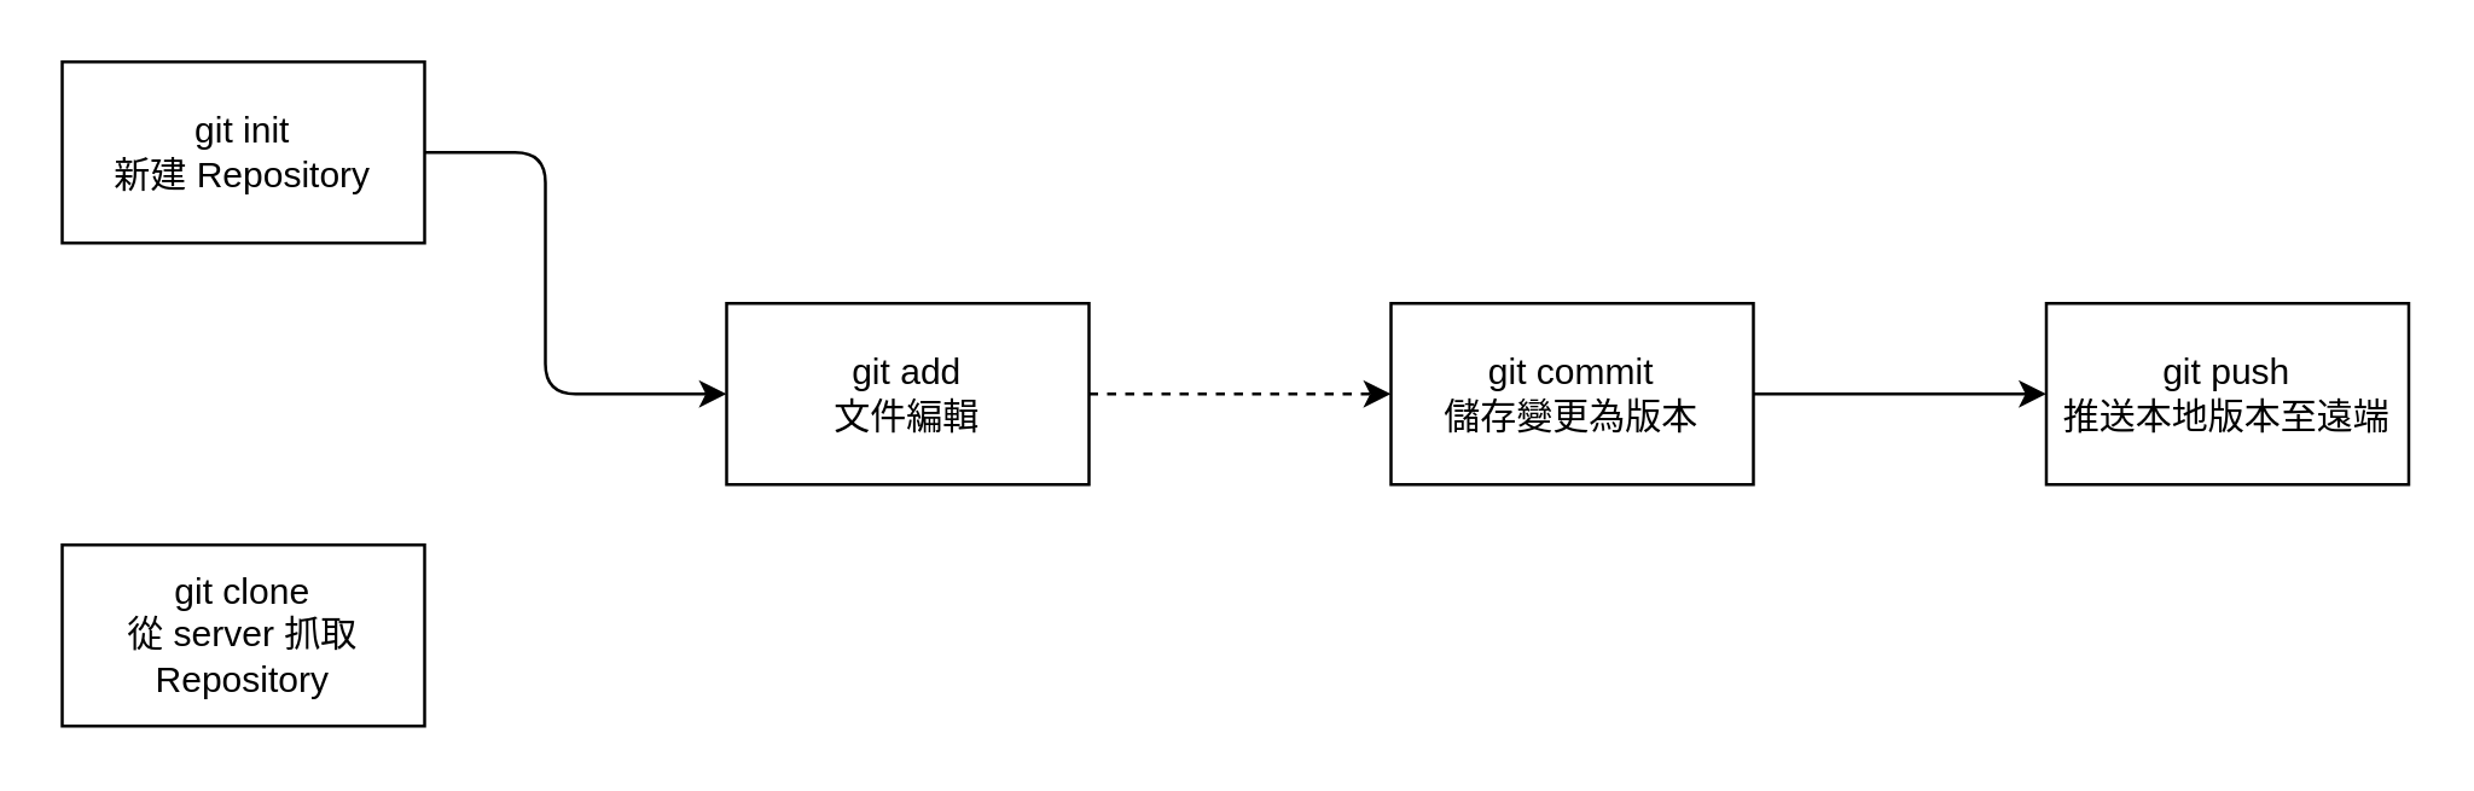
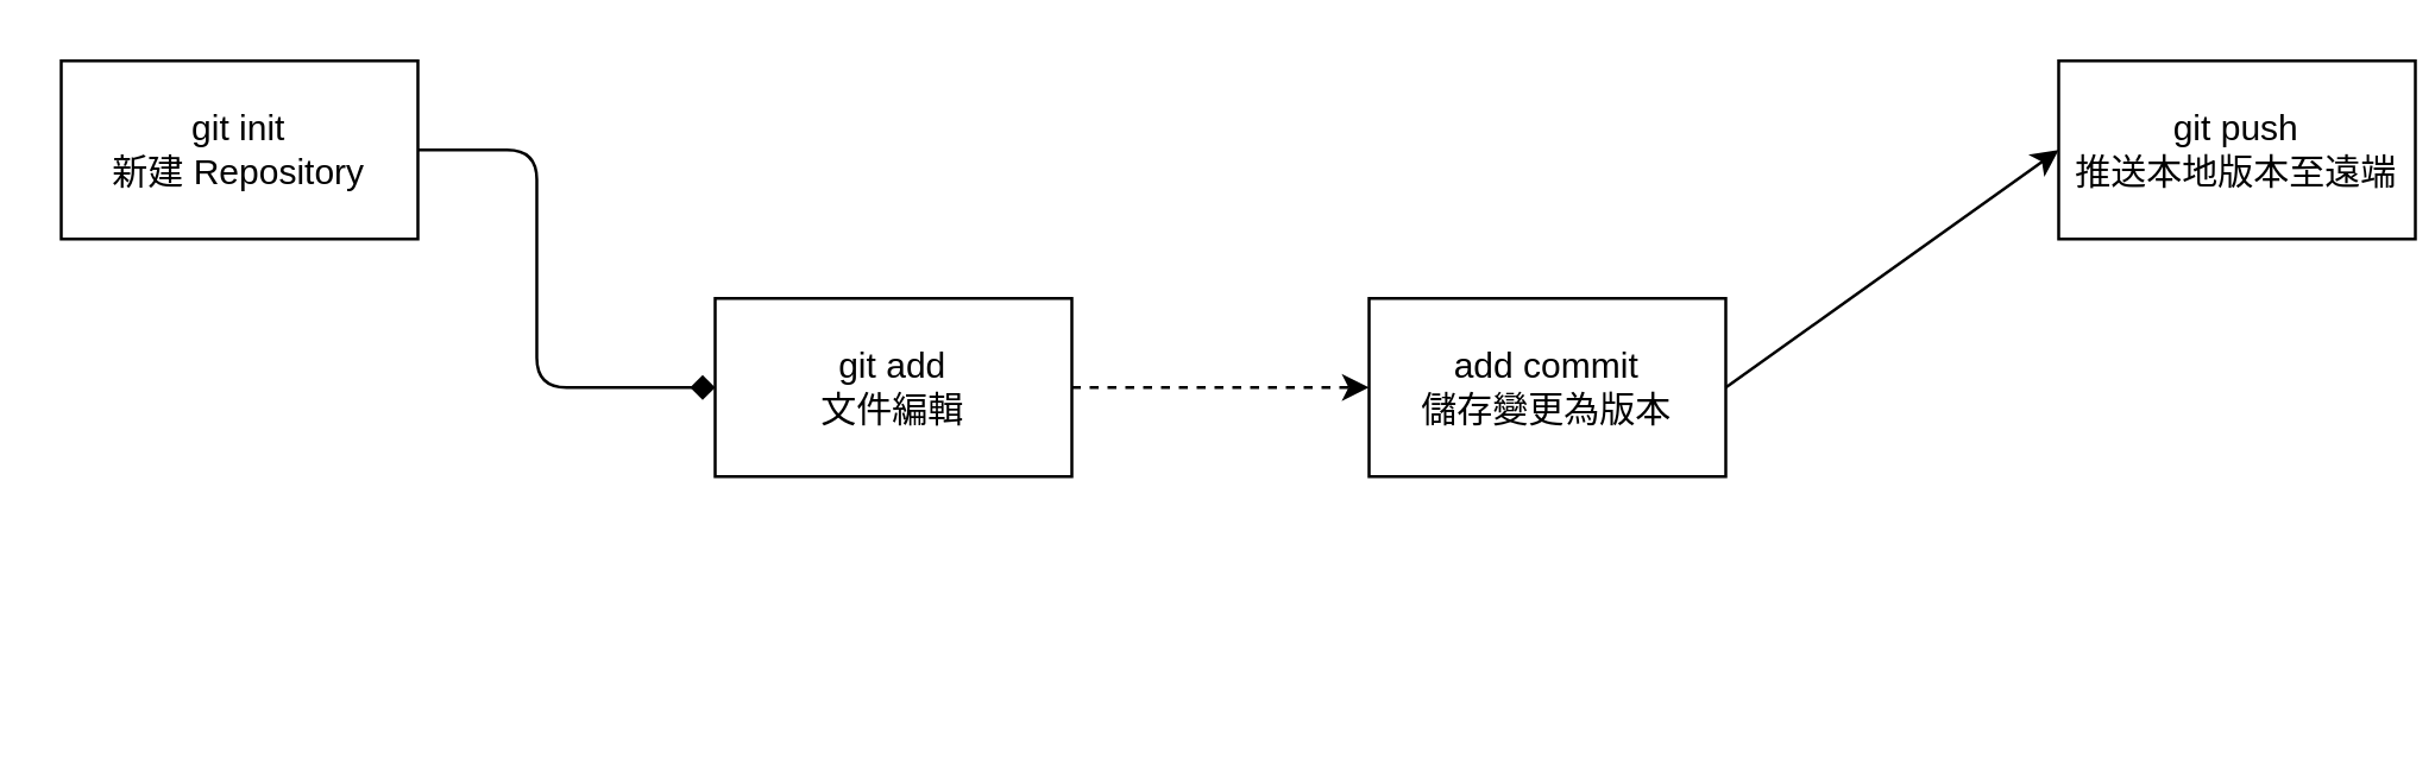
- <mxCell id="5" value="" style="endArrow=classic;html=1;exitX=1;exitY=0.5;exitDx=0;exitDy=0;entryX=0;entryY=0.5;entryDx=0;entryDy=0;" edge="1" parent="1" source="2" target="4"><mxGeometry width="50" height="50" relative="1" as="geometry"><mxPoint x="90" y="160" as="sourcePoint" /><mxPoint x="140" y="110" as="targetPoint" /><Array as="points"><mxPoint x="180" y="50" /><mxPoint x="180" y="130" /></Array></mxGeometry></mxCell>
+ <mxCell id="5" value="" style="endArrow=diamond;html=1;exitX=1;exitY=0.5;exitDx=0;exitDy=0;entryX=0;entryY=0.5;entryDx=0;entryDy=0;" edge="1" parent="1" source="2" target="4"><mxGeometry width="50" height="50" relative="1" as="geometry"><mxPoint x="90" y="160" as="sourcePoint" /><mxPoint x="140" y="110" as="targetPoint" /><Array as="points"><mxPoint x="180" y="50" /><mxPoint x="180" y="130" /></Array></mxGeometry></mxCell>
- <mxCell id="7" value="git commit&lt;br&gt;儲存變更為版本" style="rounded=0;whiteSpace=wrap;html=1;" vertex="1" parent="1"><mxGeometry x="460" y="100" width="120" height="60" as="geometry" /></mxCell>
+ <mxCell id="7" value="add commit&lt;br&gt;儲存變更為版本" style="rounded=0;whiteSpace=wrap;html=1;" vertex="1" parent="1"><mxGeometry x="460" y="100" width="120" height="60" as="geometry" /></mxCell>
- <mxCell id="8" value="git push&lt;br&gt;推送本地版本至遠端" style="rounded=0;whiteSpace=wrap;html=1;" vertex="1" parent="1"><mxGeometry x="677" y="100" width="120" height="60" as="geometry" /></mxCell>
+ <mxCell id="8" value="git push&lt;br&gt;推送本地版本至遠端" style="rounded=0;whiteSpace=wrap;html=1;" vertex="1" parent="1"><mxGeometry x="692" y="20" width="120" height="60" as="geometry" /></mxCell>
- <mxCell id="3" value="git clone&lt;br&gt;從 server 抓取 Repository" style="rounded=0;whiteSpace=wrap;html=1;" vertex="1" parent="1"><mxGeometry x="20" y="180" width="120" height="60" as="geometry" /></mxCell>
